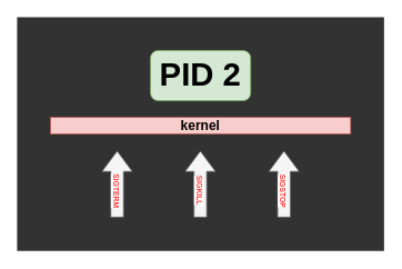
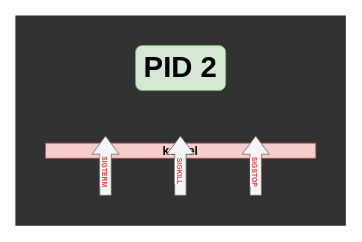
- <mxCell id="4" value="&lt;b&gt;&lt;font style=&quot;font-size: 16px;&quot;&gt;kernel&lt;/font&gt;&lt;/b&gt;" style="rounded=0;whiteSpace=wrap;html=1;fillColor=#f8cecc;strokeColor=#b85450;" parent="1" vertex="1"><mxGeometry x="60" y="140" width="360" height="20" as="geometry" /></mxCell>
+ <mxCell id="4" value="&lt;b&gt;&lt;font style=&quot;font-size: 16px;&quot;&gt;kernel&lt;/font&gt;&lt;/b&gt;" style="rounded=0;whiteSpace=wrap;html=1;fillColor=#f8cecc;strokeColor=#b85450;" parent="1" vertex="1"><mxGeometry x="60" y="190" width="360" height="20" as="geometry" /></mxCell>
